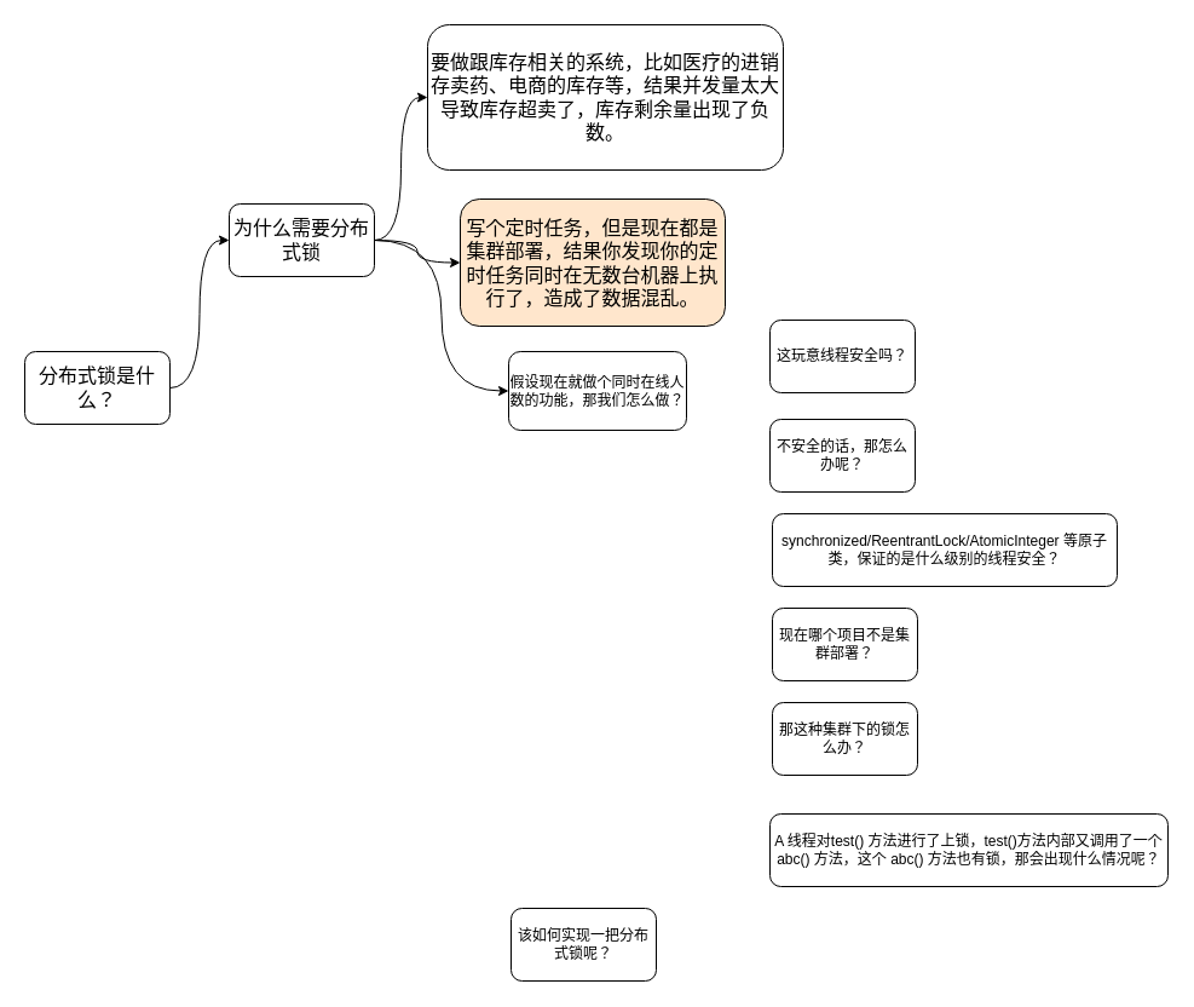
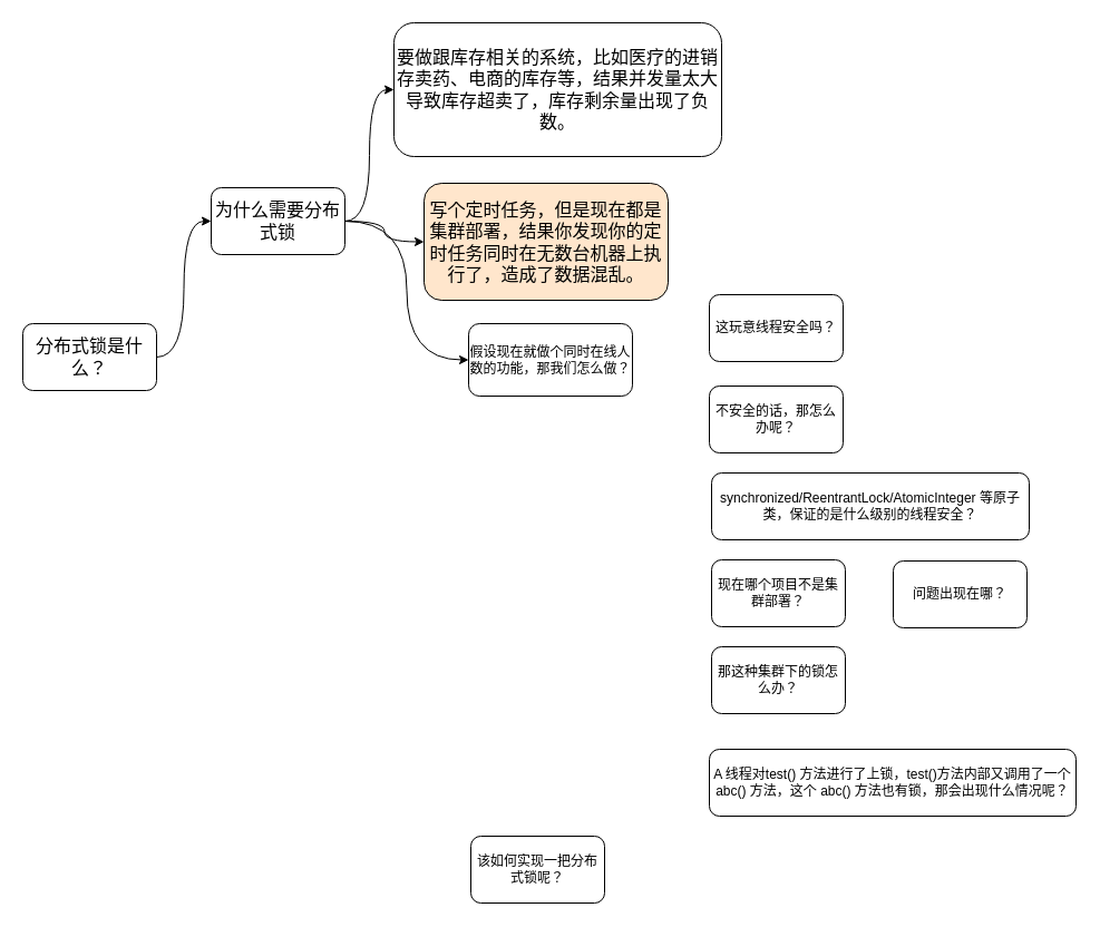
+ <mxCell id="15" value="问题出现在哪？" style="rounded=1;whiteSpace=wrap;html=1;" vertex="1" parent="1"><mxGeometry x="801" y="503" width="120" height="60" as="geometry" /></mxCell>
